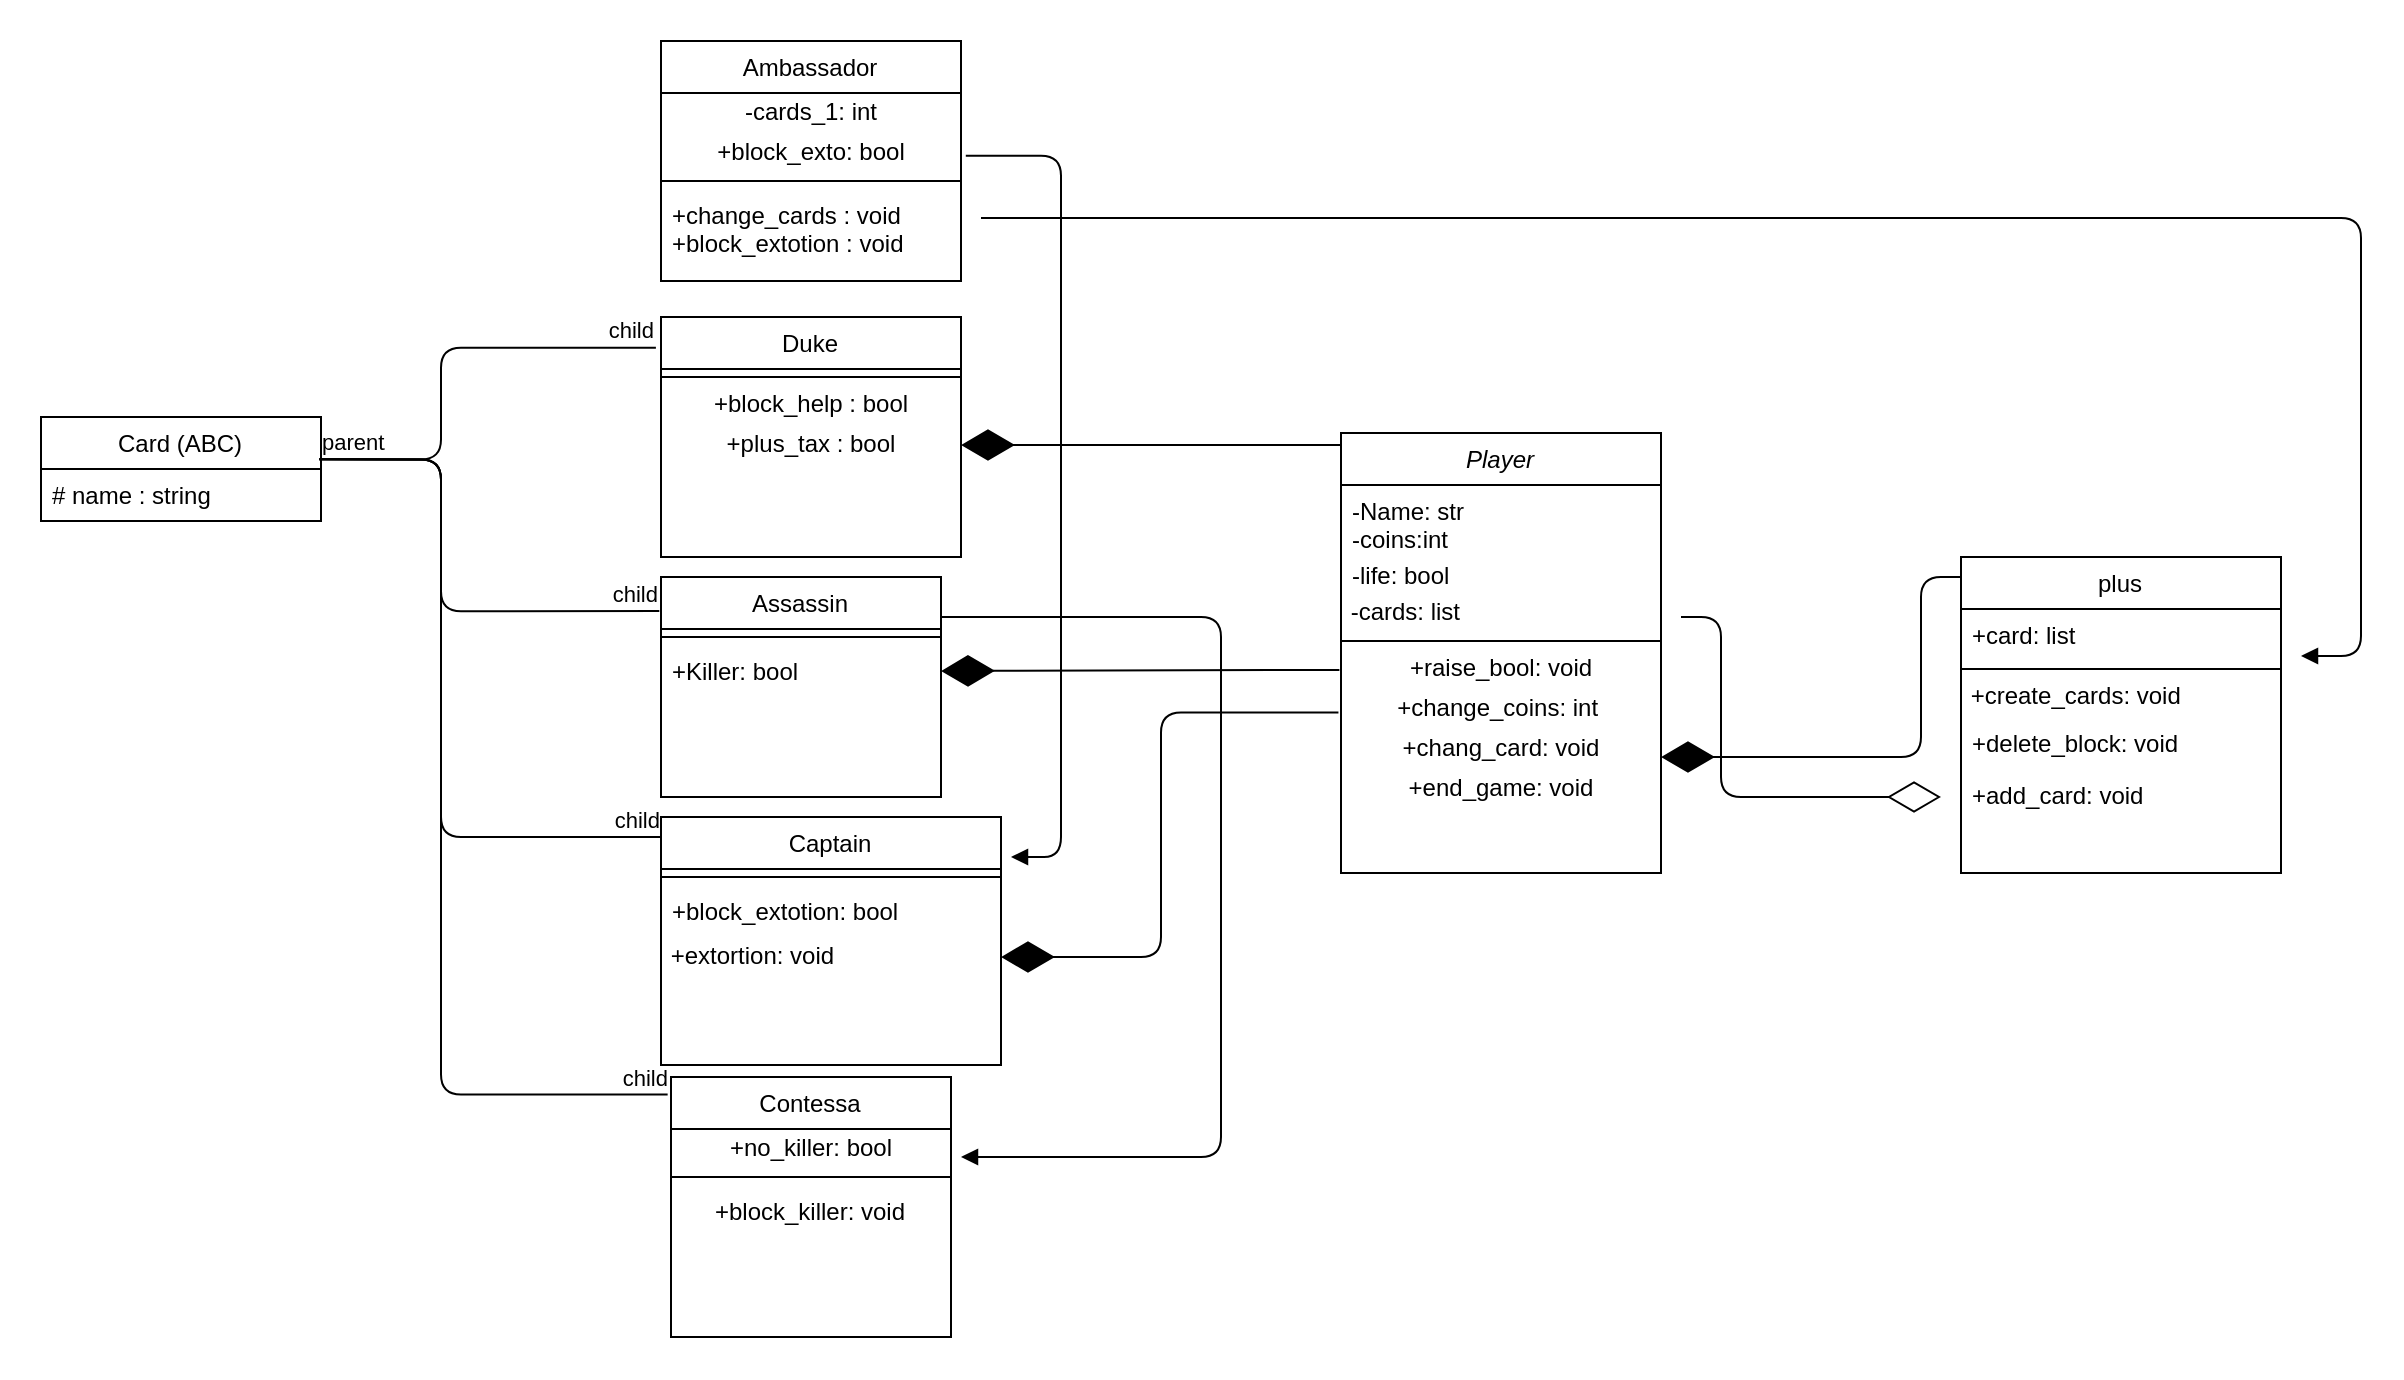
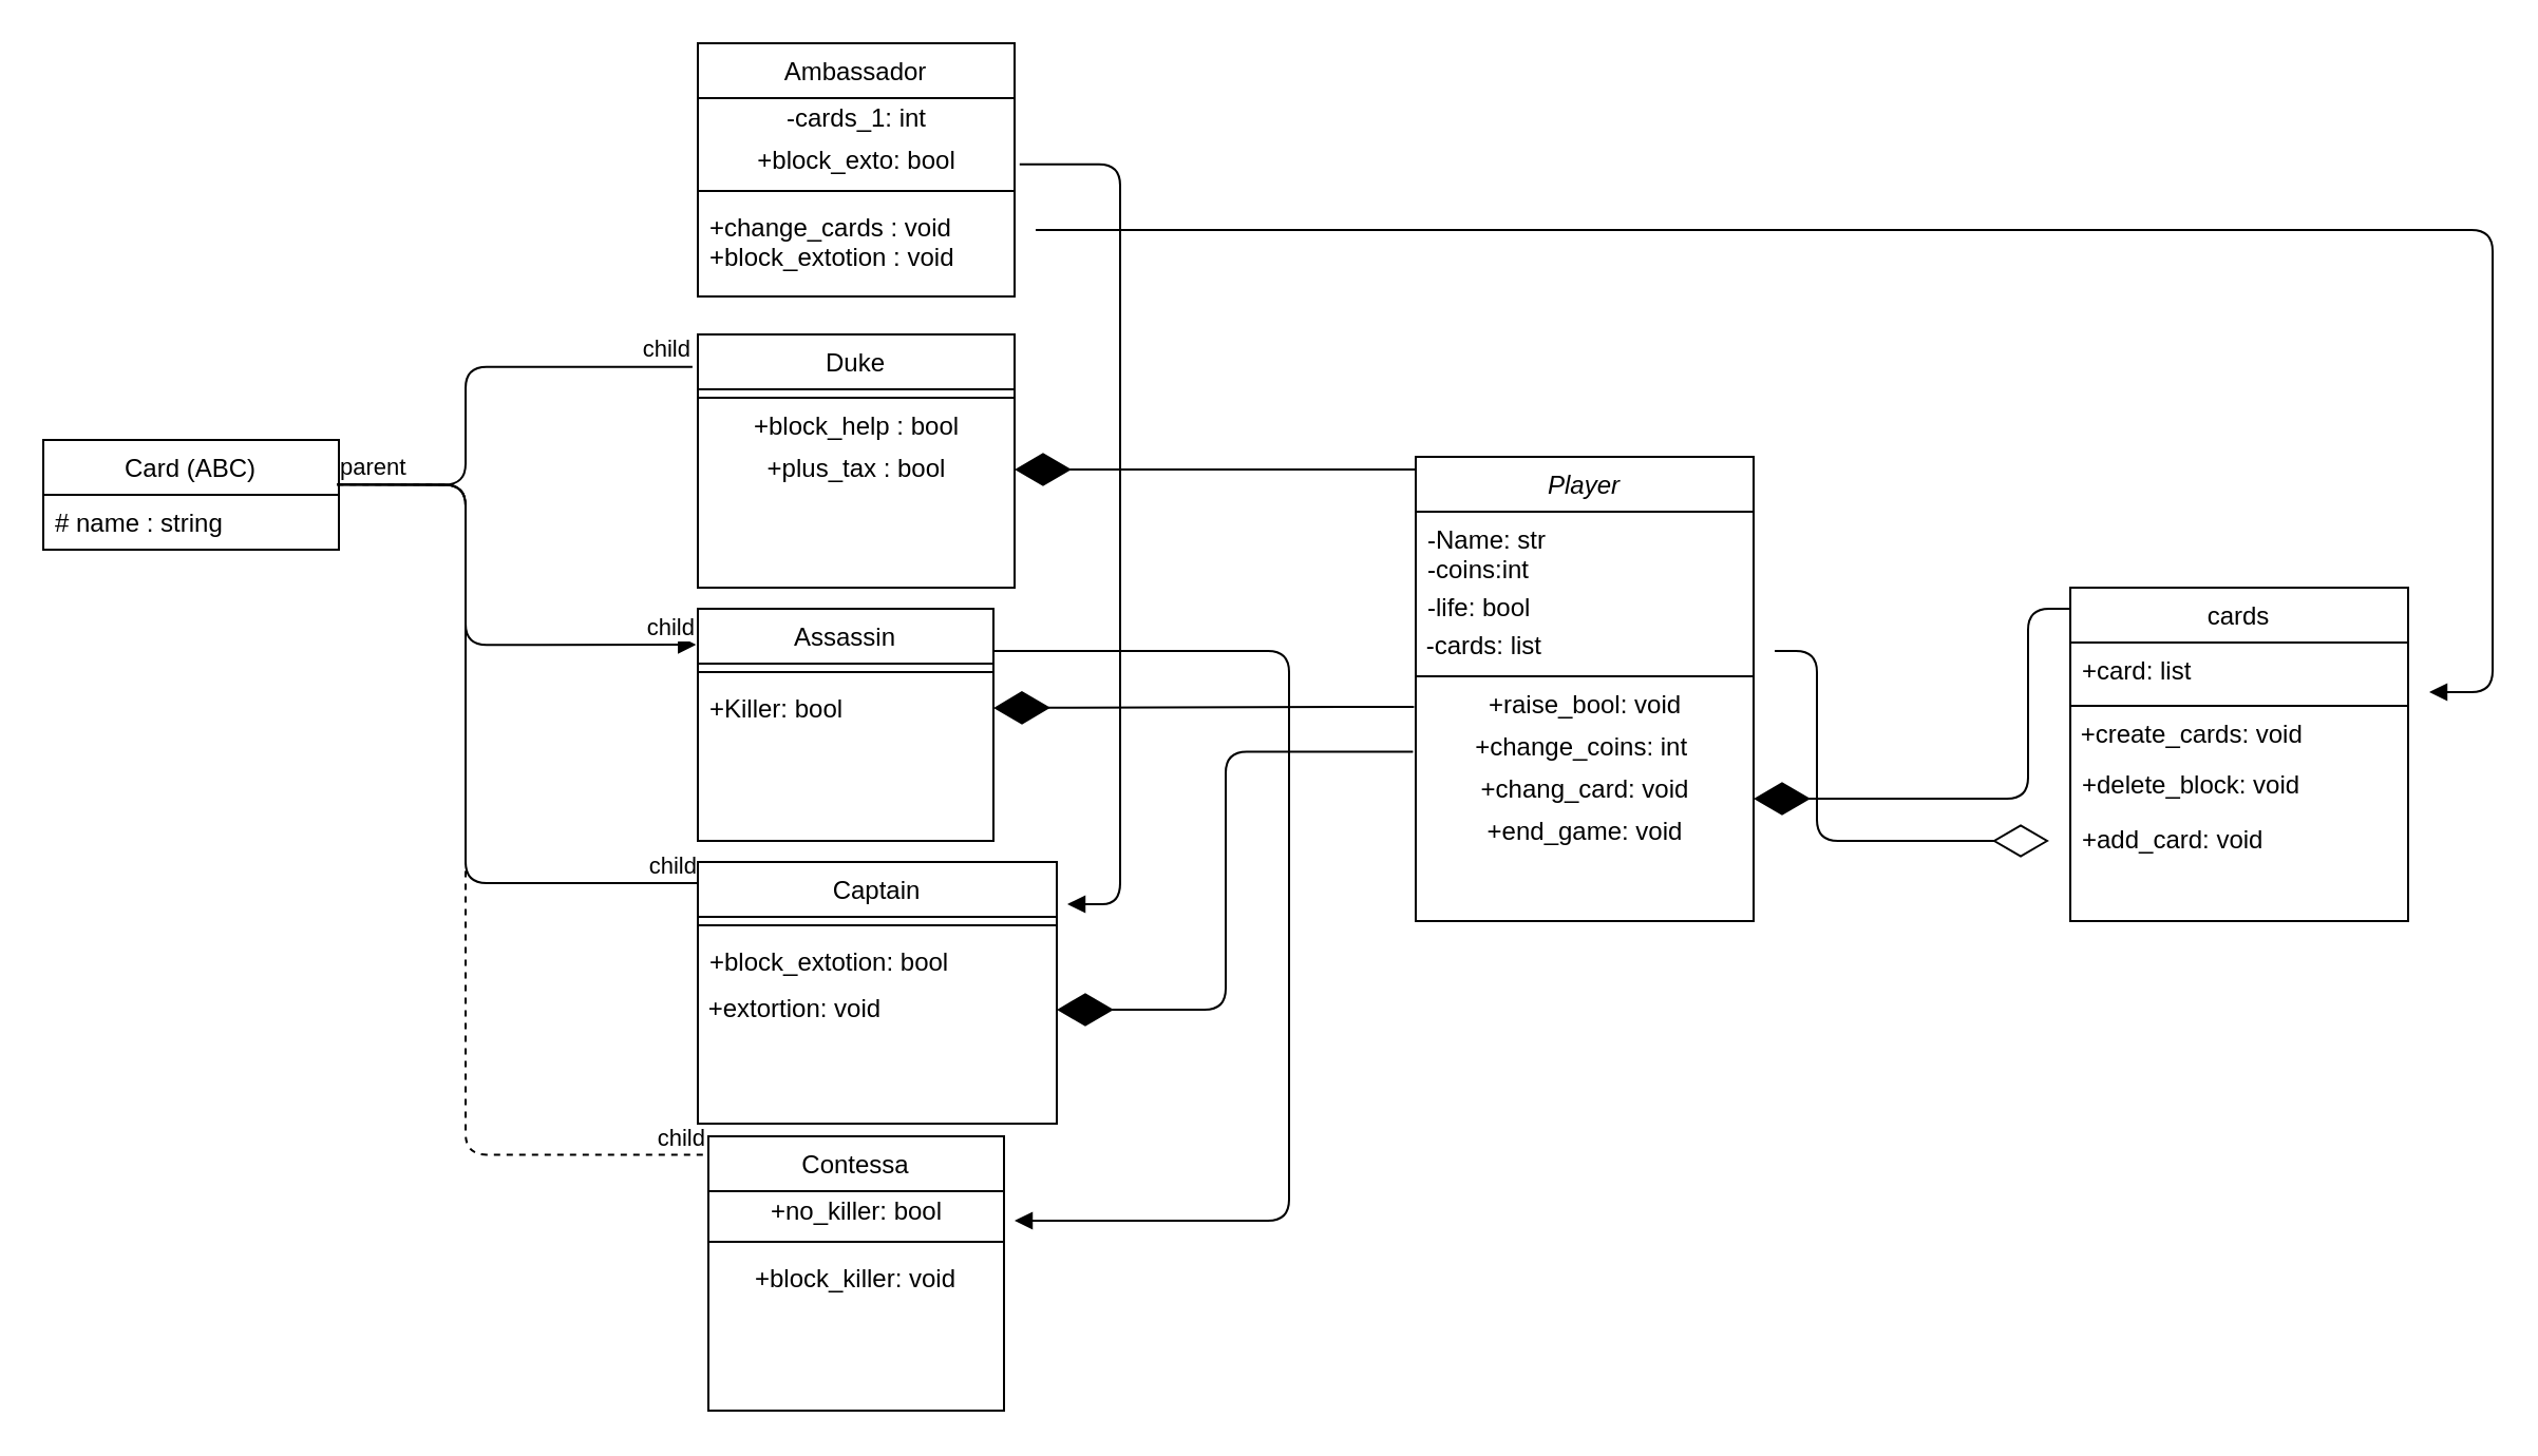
- <mxCell id="32" value="plus" style="swimlane;fontStyle=0;align=center;verticalAlign=top;childLayout=stackLayout;horizontal=1;startSize=26;horizontalStack=0;resizeParent=1;resizeLast=0;collapsible=1;marginBottom=0;rounded=0;shadow=0;strokeWidth=1;" vertex="1" parent="1"><mxGeometry x="980" y="278" width="160" height="158" as="geometry"><mxRectangle x="130" y="380" width="160" height="26" as="alternateBounds" /></mxGeometry></mxCell>
+ <mxCell id="32" value="cards" style="swimlane;fontStyle=0;align=center;verticalAlign=top;childLayout=stackLayout;horizontal=1;startSize=26;horizontalStack=0;resizeParent=1;resizeLast=0;collapsible=1;marginBottom=0;rounded=0;shadow=0;strokeWidth=1;" vertex="1" parent="1"><mxGeometry x="980" y="278" width="160" height="158" as="geometry"><mxRectangle x="130" y="380" width="160" height="26" as="alternateBounds" /></mxGeometry></mxCell>
- <mxCell id="49" value="" style="endArrow=none;html=1;edgeStyle=orthogonalEdgeStyle;exitX=0.994;exitY=0.407;exitDx=0;exitDy=0;exitPerimeter=0;entryX=-0.006;entryY=0.155;entryDx=0;entryDy=0;entryPerimeter=0;" edge="1" parent="1" source="38" target="12"><mxGeometry relative="1" as="geometry"><mxPoint x="159.16" y="229.164" as="sourcePoint" /><mxPoint x="250" y="338" as="targetPoint" /><Array as="points"><mxPoint x="220" y="229" /><mxPoint x="220" y="305" /></Array></mxGeometry></mxCell>
+ <mxCell id="49" value="" style="endArrow=block;html=1;edgeStyle=orthogonalEdgeStyle;exitX=0.994;exitY=0.407;exitDx=0;exitDy=0;exitPerimeter=0;entryX=-0.006;entryY=0.155;entryDx=0;entryDy=0;entryPerimeter=0;" edge="1" parent="1" source="38" target="12"><mxGeometry relative="1" as="geometry"><mxPoint x="159.16" y="229.164" as="sourcePoint" /><mxPoint x="250" y="338" as="targetPoint" /><Array as="points"><mxPoint x="220" y="229" /><mxPoint x="220" y="305" /></Array></mxGeometry></mxCell>
- <mxCell id="46" value="" style="endArrow=none;html=1;edgeStyle=orthogonalEdgeStyle;exitX=0.994;exitY=0.407;exitDx=0;exitDy=0;exitPerimeter=0;entryX=-0.012;entryY=0.067;entryDx=0;entryDy=0;entryPerimeter=0;" edge="1" parent="1" source="38" target="24"><mxGeometry relative="1" as="geometry"><mxPoint x="159.16" y="229.164" as="sourcePoint" /><mxPoint x="210" y="548" as="targetPoint" /><Array as="points"><mxPoint x="220" y="229" /><mxPoint x="220" y="547" /></Array></mxGeometry></mxCell>
+ <mxCell id="46" value="" style="endArrow=none;html=1;edgeStyle=orthogonalEdgeStyle;exitX=0.994;exitY=0.407;exitDx=0;exitDy=0;exitPerimeter=0;entryX=-0.012;entryY=0.067;entryDx=0;entryDy=0;entryPerimeter=0;dashed=1;" edge="1" parent="1" source="38" target="24"><mxGeometry relative="1" as="geometry"><mxPoint x="159.16" y="229.164" as="sourcePoint" /><mxPoint x="210" y="548" as="targetPoint" /><Array as="points"><mxPoint x="220" y="229" /><mxPoint x="220" y="547" /></Array></mxGeometry></mxCell>
